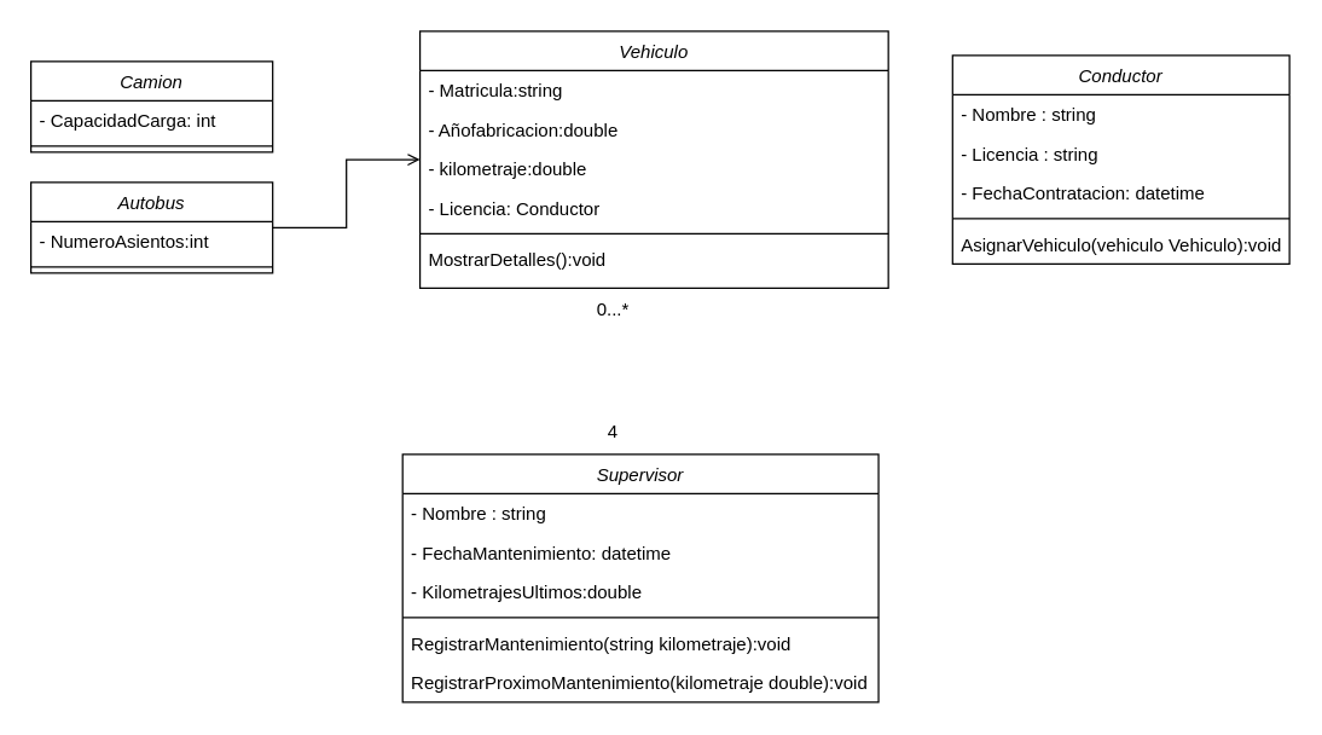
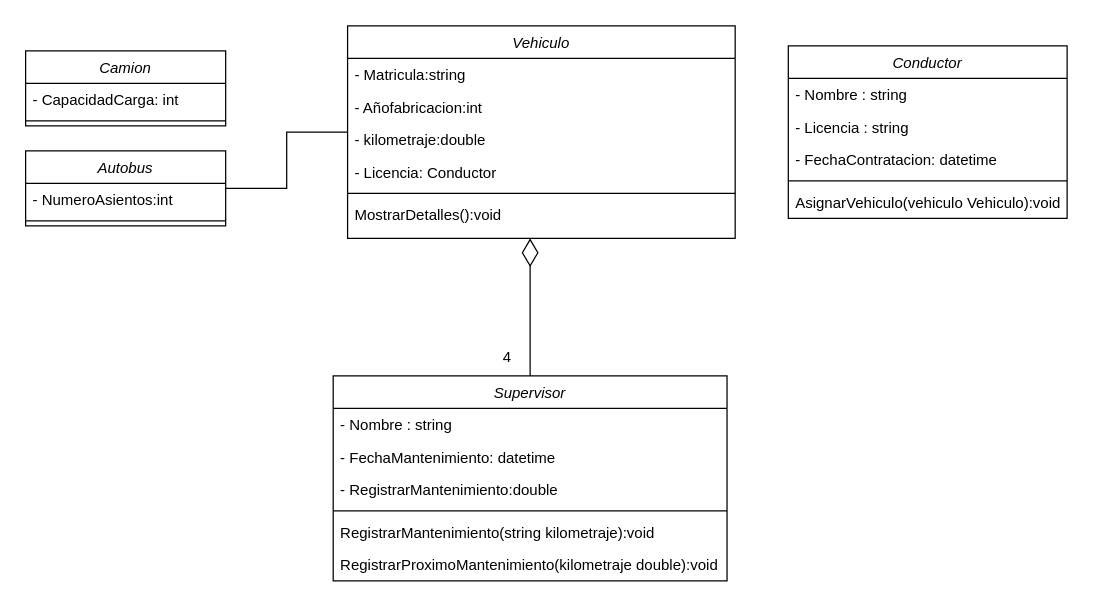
- <mxCell id="4" value="- Añofabricacion:double" style="text;align=left;verticalAlign=top;spacingLeft=4;spacingRight=4;overflow=hidden;rotatable=0;points=[[0,0.5],[1,0.5]];portConstraint=eastwest;rounded=0;shadow=0;html=0;" parent="2" vertex="1"><mxGeometry y="52" width="310" height="26" as="geometry" /></mxCell>
+ <mxCell id="4" value="- Añofabricacion:int" style="text;align=left;verticalAlign=top;spacingLeft=4;spacingRight=4;overflow=hidden;rotatable=0;points=[[0,0.5],[1,0.5]];portConstraint=eastwest;rounded=0;shadow=0;html=0;" parent="2" vertex="1"><mxGeometry y="52" width="310" height="26" as="geometry" /></mxCell>
- <mxCell id="18" style="edgeStyle=orthogonalEdgeStyle;rounded=0;orthogonalLoop=1;jettySize=auto;html=1;endArrow=open;endFill=0;" parent="1" source="19" target="2" edge="1"><mxGeometry relative="1" as="geometry" /></mxCell>
+ <mxCell id="18" style="edgeStyle=orthogonalEdgeStyle;rounded=0;orthogonalLoop=1;jettySize=auto;html=1;endArrow=none;endFill=0;" parent="1" source="19" target="2" edge="1"><mxGeometry relative="1" as="geometry" /></mxCell>
- <mxCell id="31" value="0...*" style="text;html=1;align=center;verticalAlign=middle;resizable=0;points=[];autosize=1;strokeColor=none;fillColor=none;" parent="1" vertex="1"><mxGeometry x="385" y="190" width="40" height="30" as="geometry" /></mxCell>
+ <mxCell id="22" style="edgeStyle=orthogonalEdgeStyle;rounded=0;orthogonalLoop=1;jettySize=auto;html=1;endArrow=diamondThin;endFill=0;endSize=20;" parent="1" source="23" target="2" edge="1"><mxGeometry relative="1" as="geometry"><Array as="points"><mxPoint x="424" y="240" /><mxPoint x="424" y="240" /></Array></mxGeometry></mxCell>
- <mxCell id="26" value="- KilometrajesUltimos:double" style="text;align=left;verticalAlign=top;spacingLeft=4;spacingRight=4;overflow=hidden;rotatable=0;points=[[0,0.5],[1,0.5]];portConstraint=eastwest;rounded=0;shadow=0;html=0;" parent="23" vertex="1"><mxGeometry y="78" width="315" height="26" as="geometry" /></mxCell>
+ <mxCell id="26" value="- RegistrarMantenimiento:double" style="text;align=left;verticalAlign=top;spacingLeft=4;spacingRight=4;overflow=hidden;rotatable=0;points=[[0,0.5],[1,0.5]];portConstraint=eastwest;rounded=0;shadow=0;html=0;" parent="23" vertex="1"><mxGeometry y="78" width="315" height="26" as="geometry" /></mxCell>
